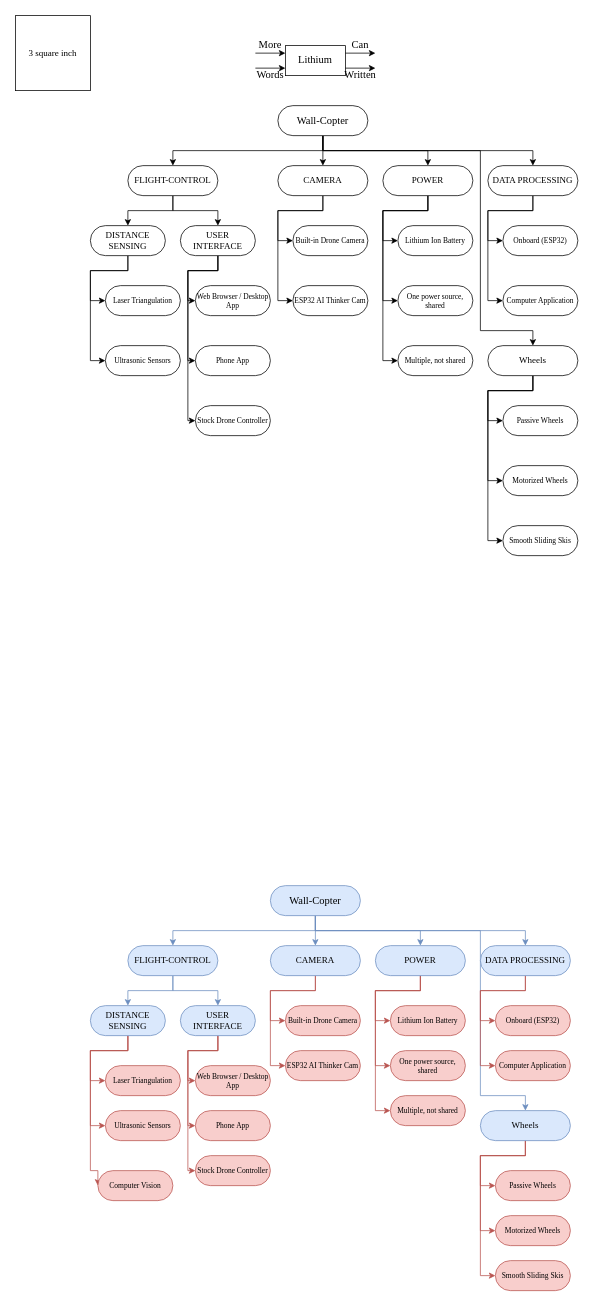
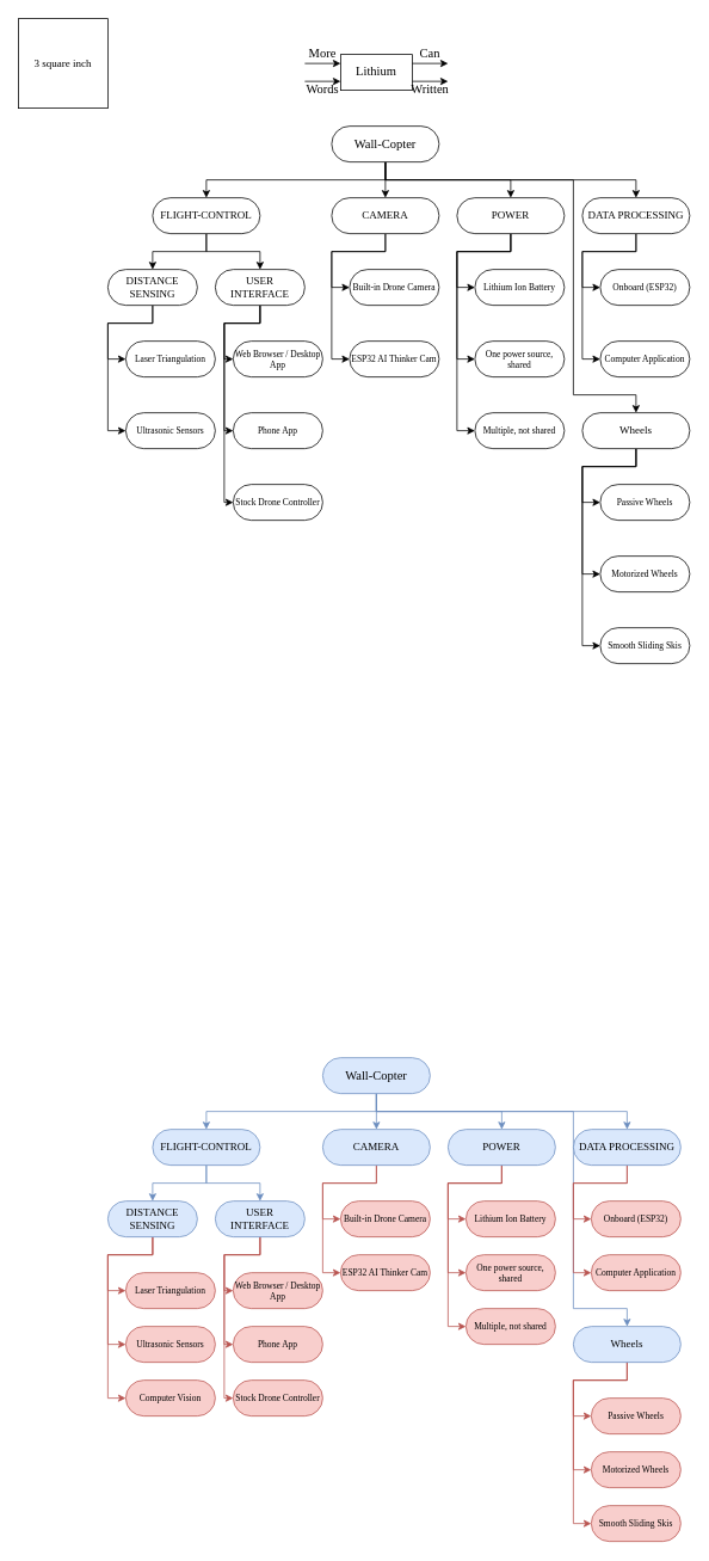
- <mxCell id="103" value="Computer Vision" style="rounded=1;whiteSpace=wrap;html=1;fontFamily=Times New Roman;fontSize=10;arcSize=50;fillColor=#f8cecc;strokeColor=#b85450;" parent="1" vertex="1"><mxGeometry x="130" y="1560" width="100" height="40" as="geometry" /></mxCell>
+ <mxCell id="103" value="Computer Vision" style="rounded=1;whiteSpace=wrap;html=1;fontFamily=Times New Roman;fontSize=10;arcSize=50;fillColor=#f8cecc;strokeColor=#b85450;" parent="1" vertex="1"><mxGeometry x="140" y="1540" width="100" height="40" as="geometry" /></mxCell>
